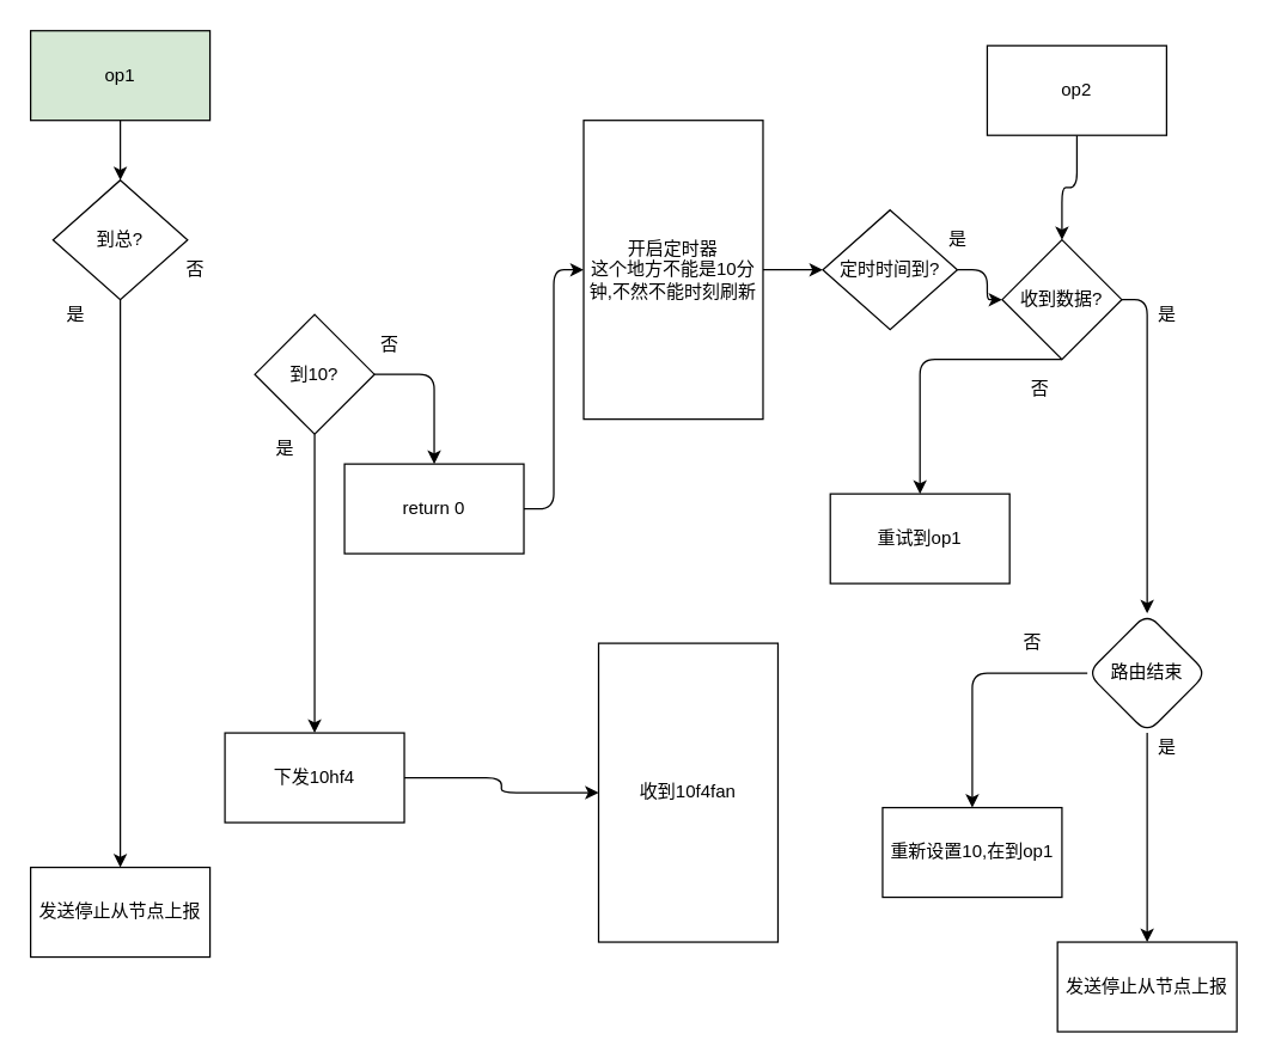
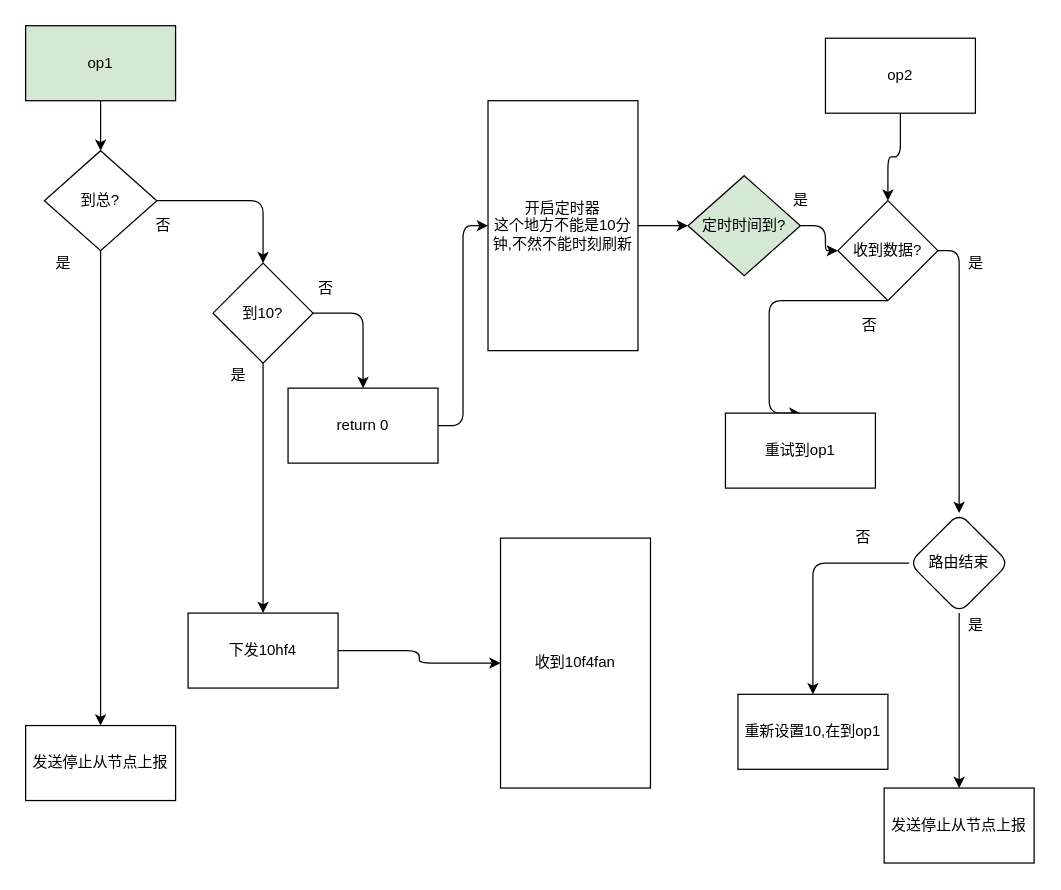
+ <mxCell id="6" style="edgeStyle=orthogonalEdgeStyle;curved=0;rounded=1;sketch=0;orthogonalLoop=1;jettySize=auto;html=1;exitX=1;exitY=0.5;exitDx=0;exitDy=0;entryX=0.5;entryY=0;entryDx=0;entryDy=0;" edge="1" parent="1" source="7" target="11"><mxGeometry relative="1" as="geometry" /></mxCell>
- <mxCell id="25" value="定时时间到?" style="rhombus;whiteSpace=wrap;html=1;rounded=0;sketch=0;" vertex="1" parent="1"><mxGeometry x="550" y="140" width="90" height="80" as="geometry" /></mxCell>
+ <mxCell id="25" value="定时时间到?" style="rhombus;whiteSpace=wrap;html=1;rounded=0;sketch=0;fillColor=#d5e8d4;" vertex="1" parent="1"><mxGeometry x="550" y="140" width="90" height="80" as="geometry" /></mxCell>
- <mxCell id="30" value="重试到op1" style="rounded=0;whiteSpace=wrap;html=1;sketch=0;" vertex="1" parent="1"><mxGeometry x="555" y="330" width="120" height="60" as="geometry" /></mxCell>
+ <mxCell id="30" value="重试到op1" style="rounded=0;whiteSpace=wrap;html=1;sketch=0;" vertex="1" parent="1"><mxGeometry x="580" y="330" width="120" height="60" as="geometry" /></mxCell>
- <mxCell id="36" value="重新设置10,在到op1" style="rounded=0;whiteSpace=wrap;html=1;sketch=0;" vertex="1" parent="1"><mxGeometry x="590" y="540" width="120" height="60" as="geometry" /></mxCell>
+ <mxCell id="36" value="重新设置10,在到op1" style="rounded=0;whiteSpace=wrap;html=1;sketch=0;" vertex="1" parent="1"><mxGeometry x="590" y="555" width="120" height="60" as="geometry" /></mxCell>
